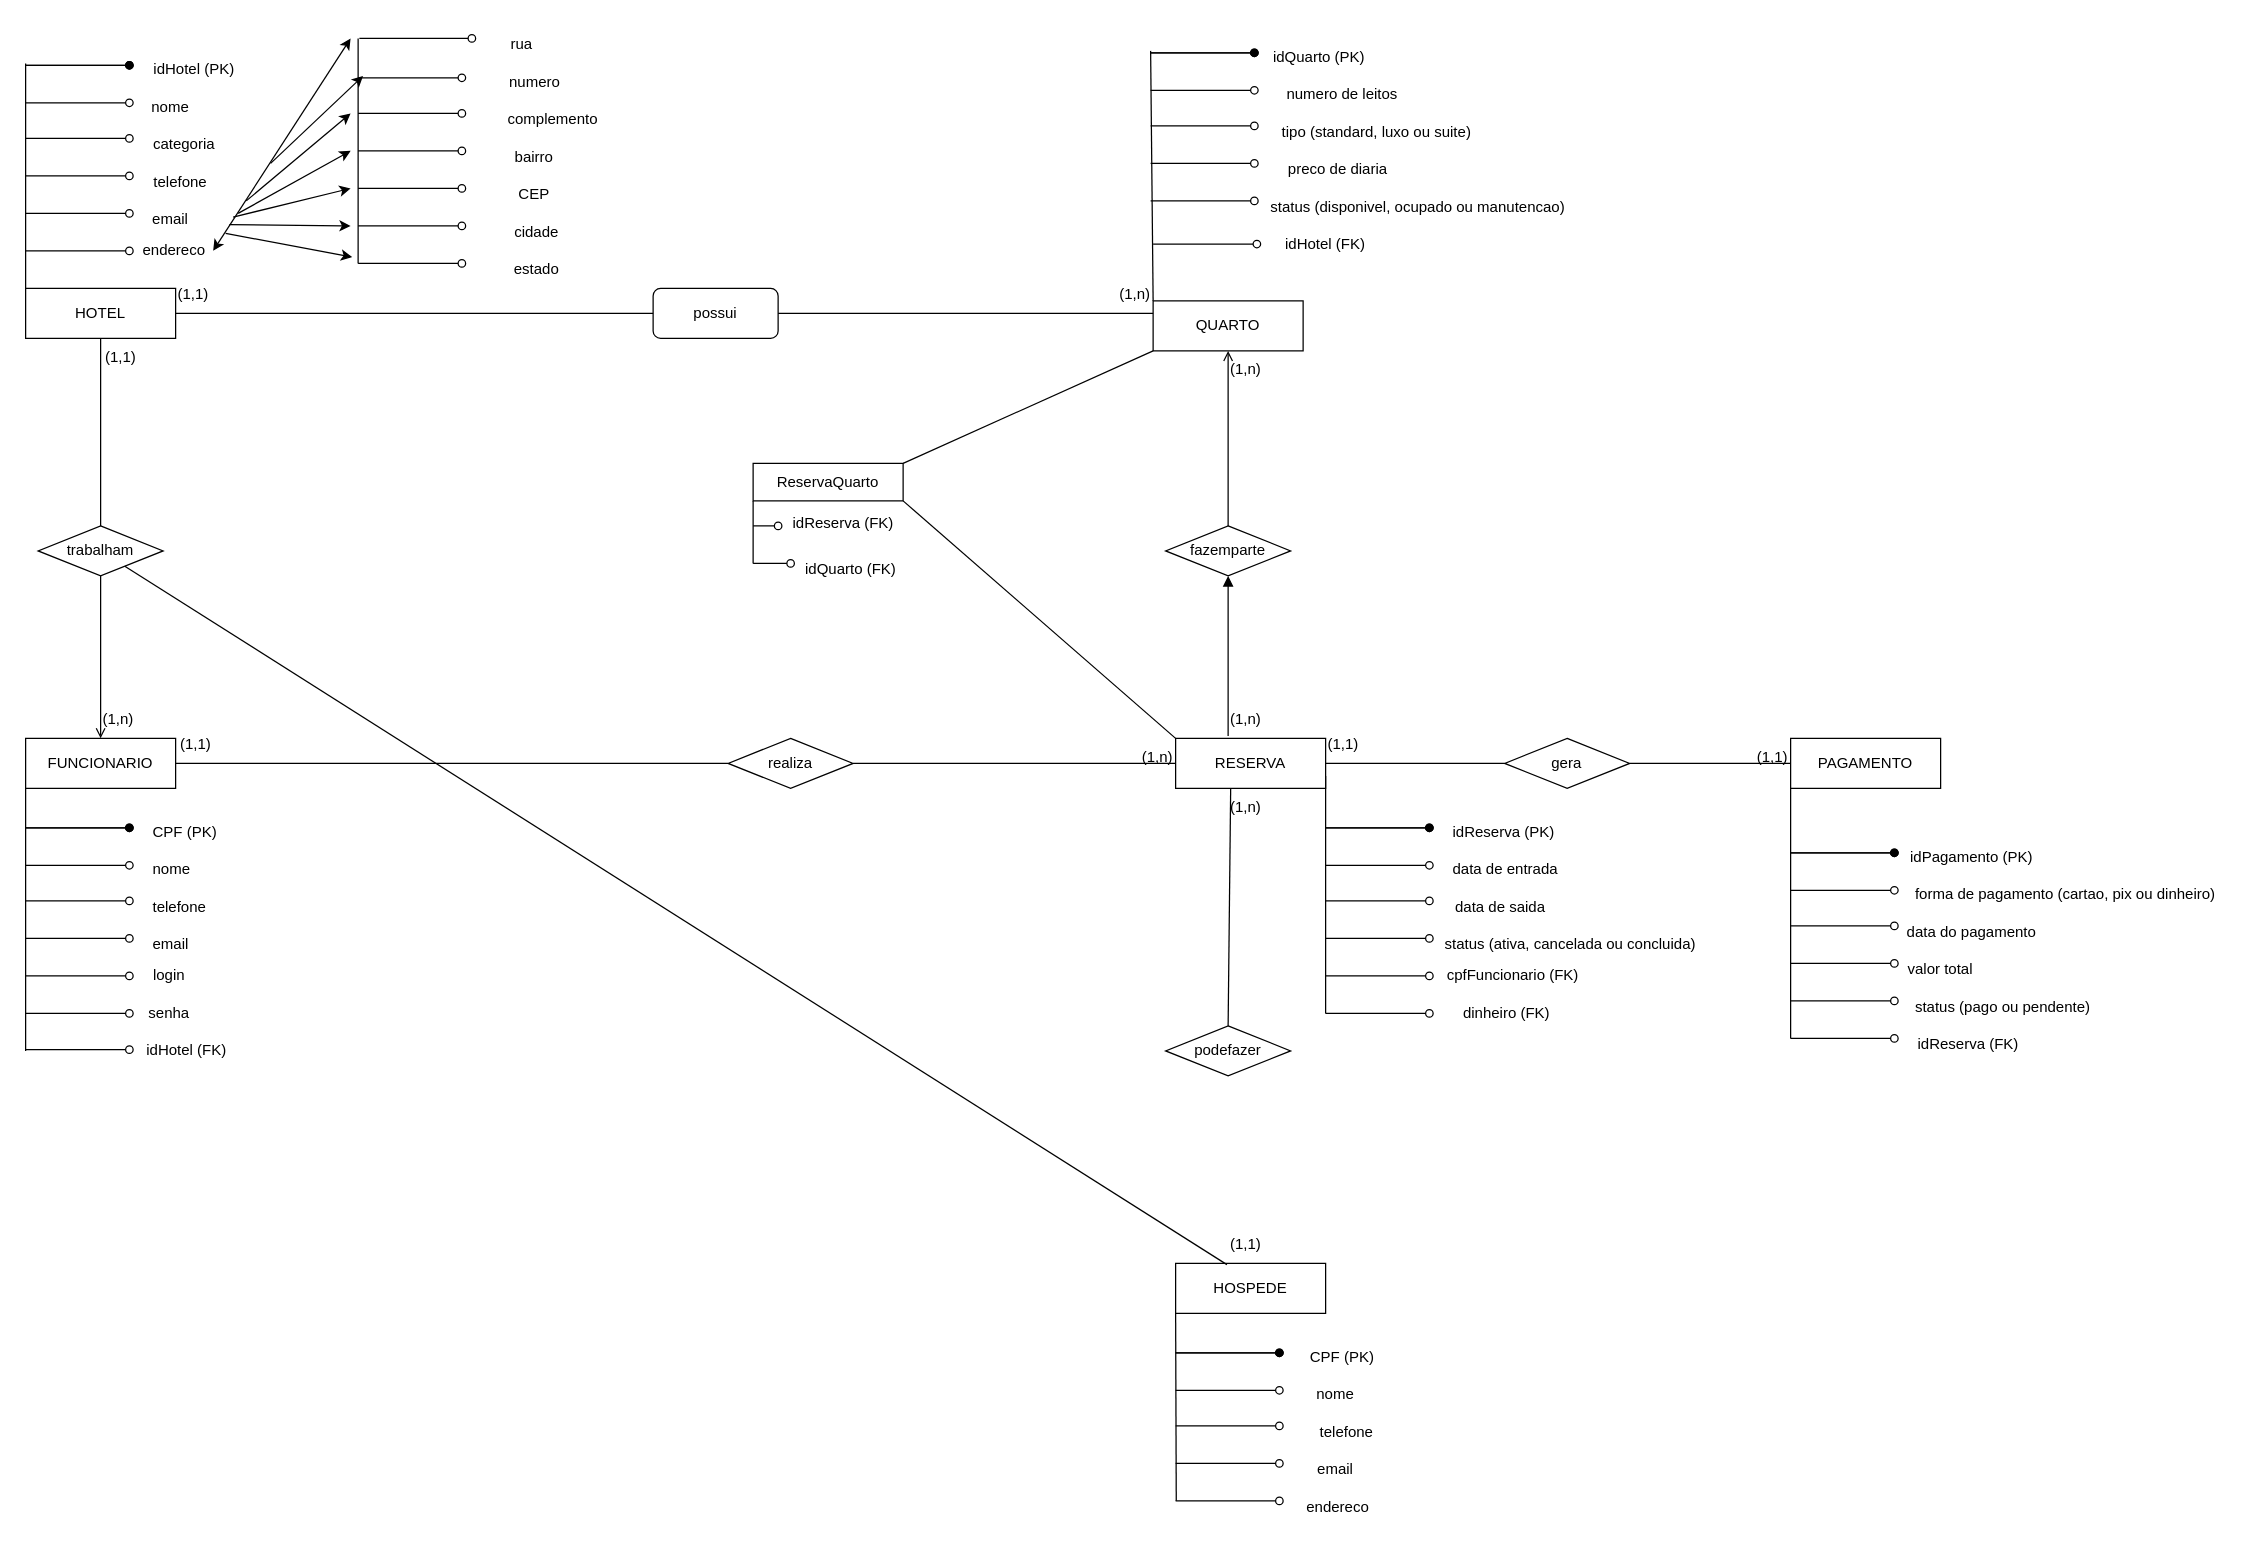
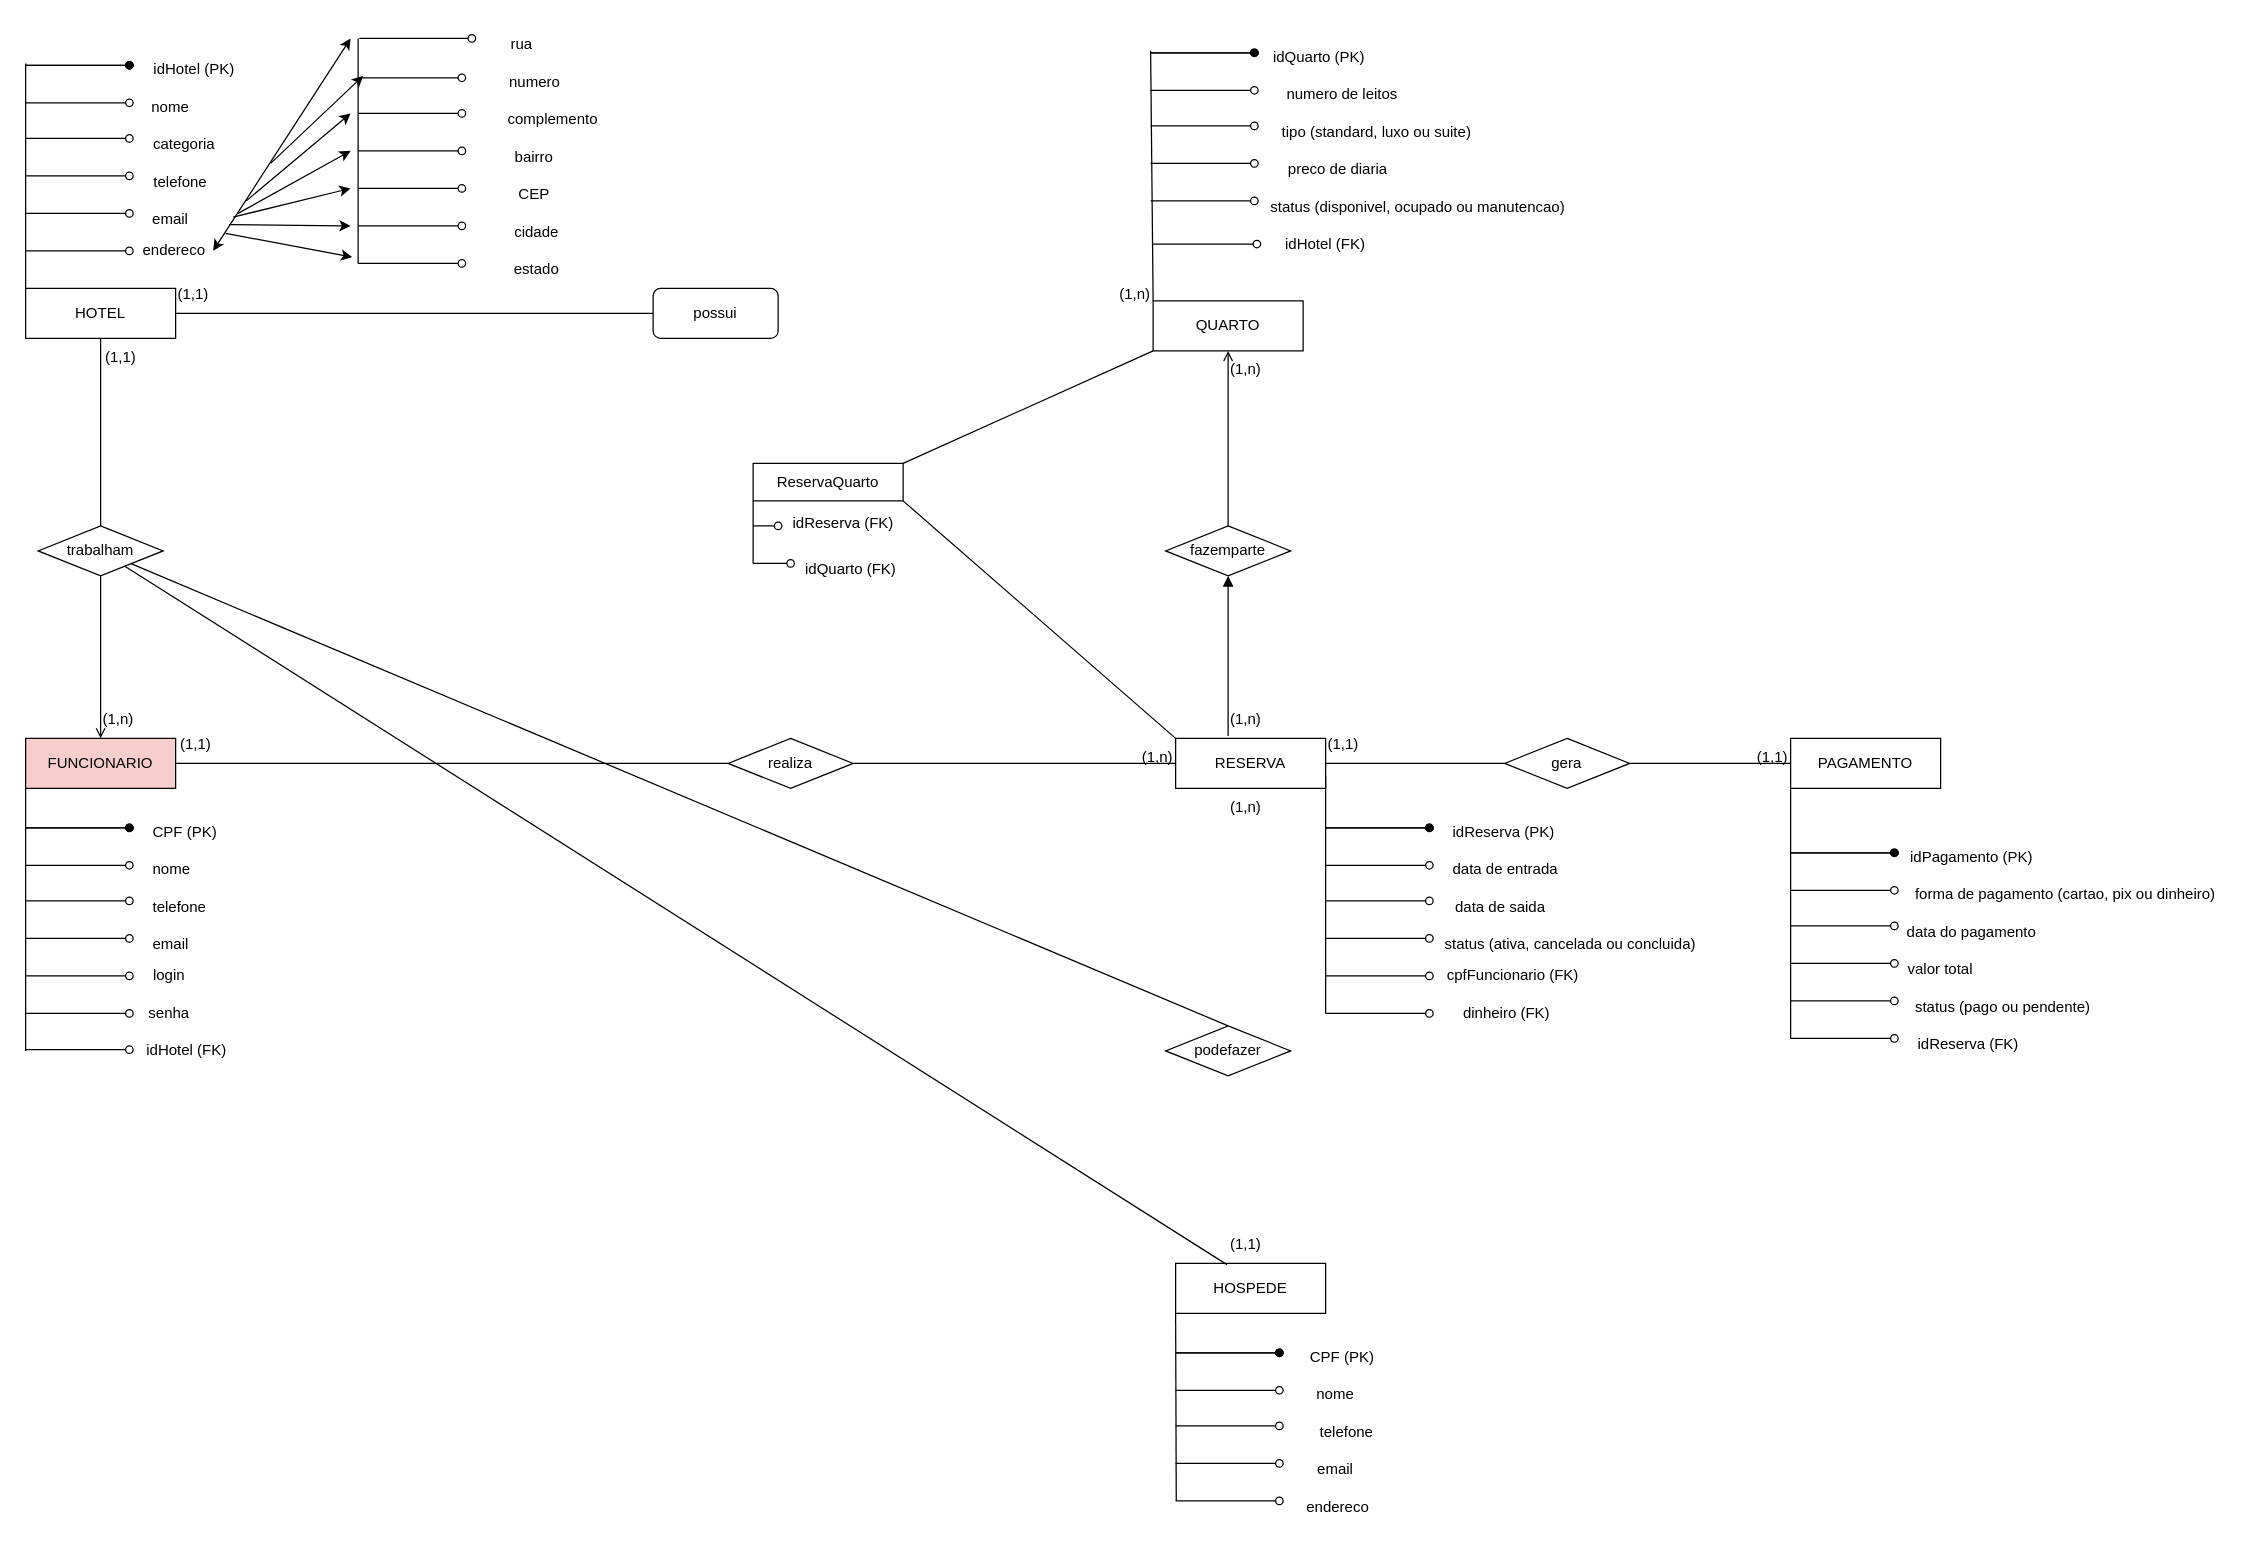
- <mxCell id="110" value="" style="endArrow=none;html=1;rounded=0;entryX=0;entryY=0.25;entryDx=0;entryDy=0;exitX=1;exitY=0.5;exitDx=0;exitDy=0;" edge="1" parent="1" source="105" target="34"><mxGeometry width="50" height="50" relative="1" as="geometry"><mxPoint x="222" y="260" as="sourcePoint" /><mxPoint x="272" y="210" as="targetPoint" /></mxGeometry></mxCell>
- <mxCell id="2" value="FUNCIONARIO" style="rounded=0;whiteSpace=wrap;html=1;" parent="1" vertex="1"><mxGeometry x="20" y="590" width="120" height="40" as="geometry" /></mxCell>
+ <mxCell id="2" value="FUNCIONARIO" style="rounded=0;whiteSpace=wrap;html=1;fillColor=#f8cecc;" parent="1" vertex="1"><mxGeometry x="20" y="590" width="120" height="40" as="geometry" /></mxCell>
- <mxCell id="119" value="" style="endArrow=none;html=1;rounded=0;exitX=0.5;exitY=0;exitDx=0;exitDy=0;entryX=0.367;entryY=1;entryDx=0;entryDy=0;entryPerimeter=0;" edge="1" parent="1" source="107" target="60"><mxGeometry width="50" height="50" relative="1" as="geometry"><mxPoint x="1082" y="730" as="sourcePoint" /><mxPoint x="1132" y="680" as="targetPoint" /></mxGeometry></mxCell>
+ <mxCell id="119" value="" style="endArrow=none;html=1;rounded=0;exitX=0.5;exitY=0;exitDx=0;exitDy=0;" edge="1" parent="1" source="107" target="103"><mxGeometry width="50" height="50" relative="1" as="geometry"><mxPoint x="1082" y="730" as="sourcePoint" /><mxPoint x="1132" y="680" as="targetPoint" /></mxGeometry></mxCell>
